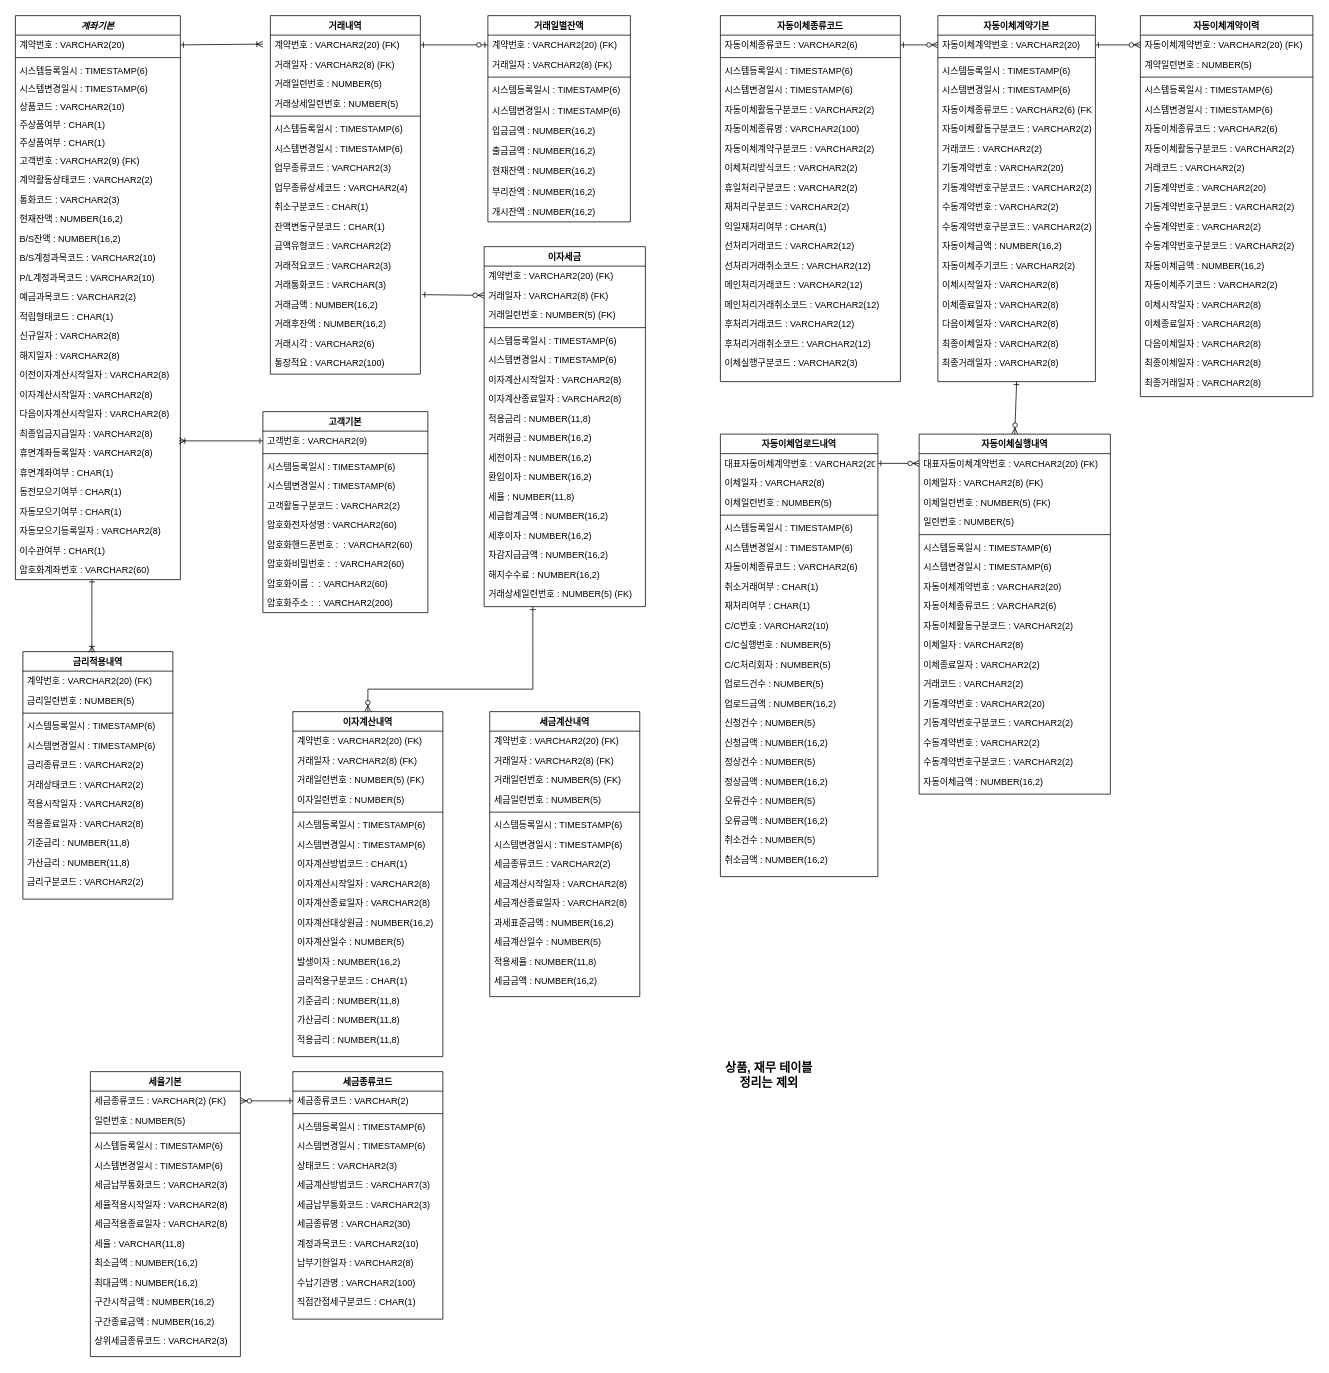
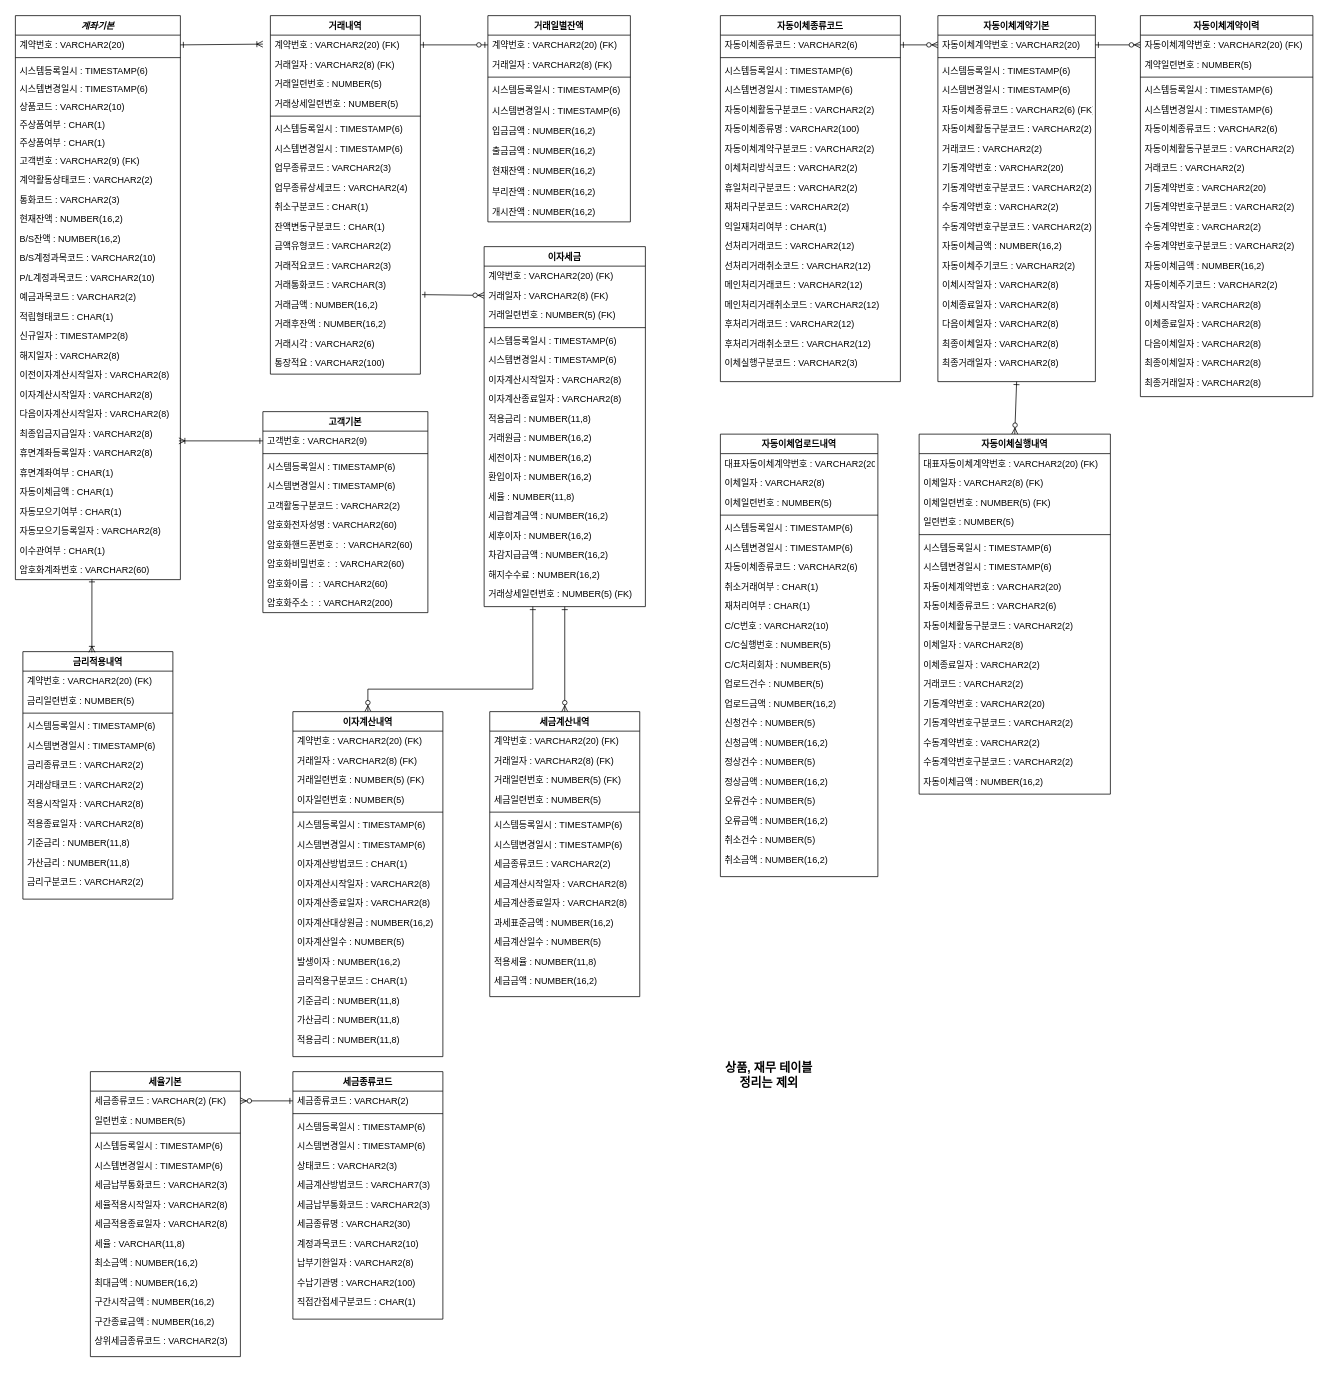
- <mxCell id="19" value="신규일자 : VARCHAR2(8)" style="text;align=left;verticalAlign=top;spacingLeft=4;spacingRight=4;overflow=hidden;rotatable=0;points=[[0,0.5],[1,0.5]];portConstraint=eastwest;" parent="2" vertex="1"><mxGeometry y="414" width="220" height="26" as="geometry" /></mxCell>
+ <mxCell id="19" value="신규일자 : TIMESTAMP2(8)" style="text;align=left;verticalAlign=top;spacingLeft=4;spacingRight=4;overflow=hidden;rotatable=0;points=[[0,0.5],[1,0.5]];portConstraint=eastwest;" parent="2" vertex="1"><mxGeometry y="414" width="220" height="26" as="geometry" /></mxCell>
- <mxCell id="275" value="" style="endArrow=ERzeroToMany;html=1;entryX=0;entryY=0.5;entryDx=0;entryDy=0;rounded=0;endFill=1;startArrow=ERone;startFill=0;exitX=1;exitY=0.5;exitDx=0;exitDy=0;" edge="1" parent="1" source="185" target="208"><mxGeometry x="-0.876" y="9" width="50" height="50" relative="1" as="geometry"><mxPoint x="1365" y="540" as="sourcePoint" /><mxPoint x="1365" y="588" as="targetPoint" /><mxPoint as="offset" /></mxGeometry></mxCell>
- <mxCell id="27" value="동전모으기여부 : CHAR(1)" style="text;align=left;verticalAlign=top;spacingLeft=4;spacingRight=4;overflow=hidden;rotatable=0;points=[[0,0.5],[1,0.5]];portConstraint=eastwest;" parent="2" vertex="1"><mxGeometry y="622" width="220" height="26" as="geometry" /></mxCell>
+ <mxCell id="27" value="자동이체금액 : CHAR(1)" style="text;align=left;verticalAlign=top;spacingLeft=4;spacingRight=4;overflow=hidden;rotatable=0;points=[[0,0.5],[1,0.5]];portConstraint=eastwest;" parent="2" vertex="1"><mxGeometry y="622" width="220" height="26" as="geometry" /></mxCell>
+ <mxCell id="271" value="" style="endArrow=ERzeroToMany;html=1;exitX=0.5;exitY=1;exitDx=0;exitDy=0;entryX=0.5;entryY=0;entryDx=0;entryDy=0;rounded=0;endFill=1;startArrow=ERone;startFill=0;" edge="1" parent="1" source="74" target="111"><mxGeometry x="-0.876" y="9" width="50" height="50" relative="1" as="geometry"><mxPoint x="572" y="402" as="sourcePoint" /><mxPoint x="655" y="403" as="targetPoint" /><mxPoint as="offset" /></mxGeometry></mxCell>
